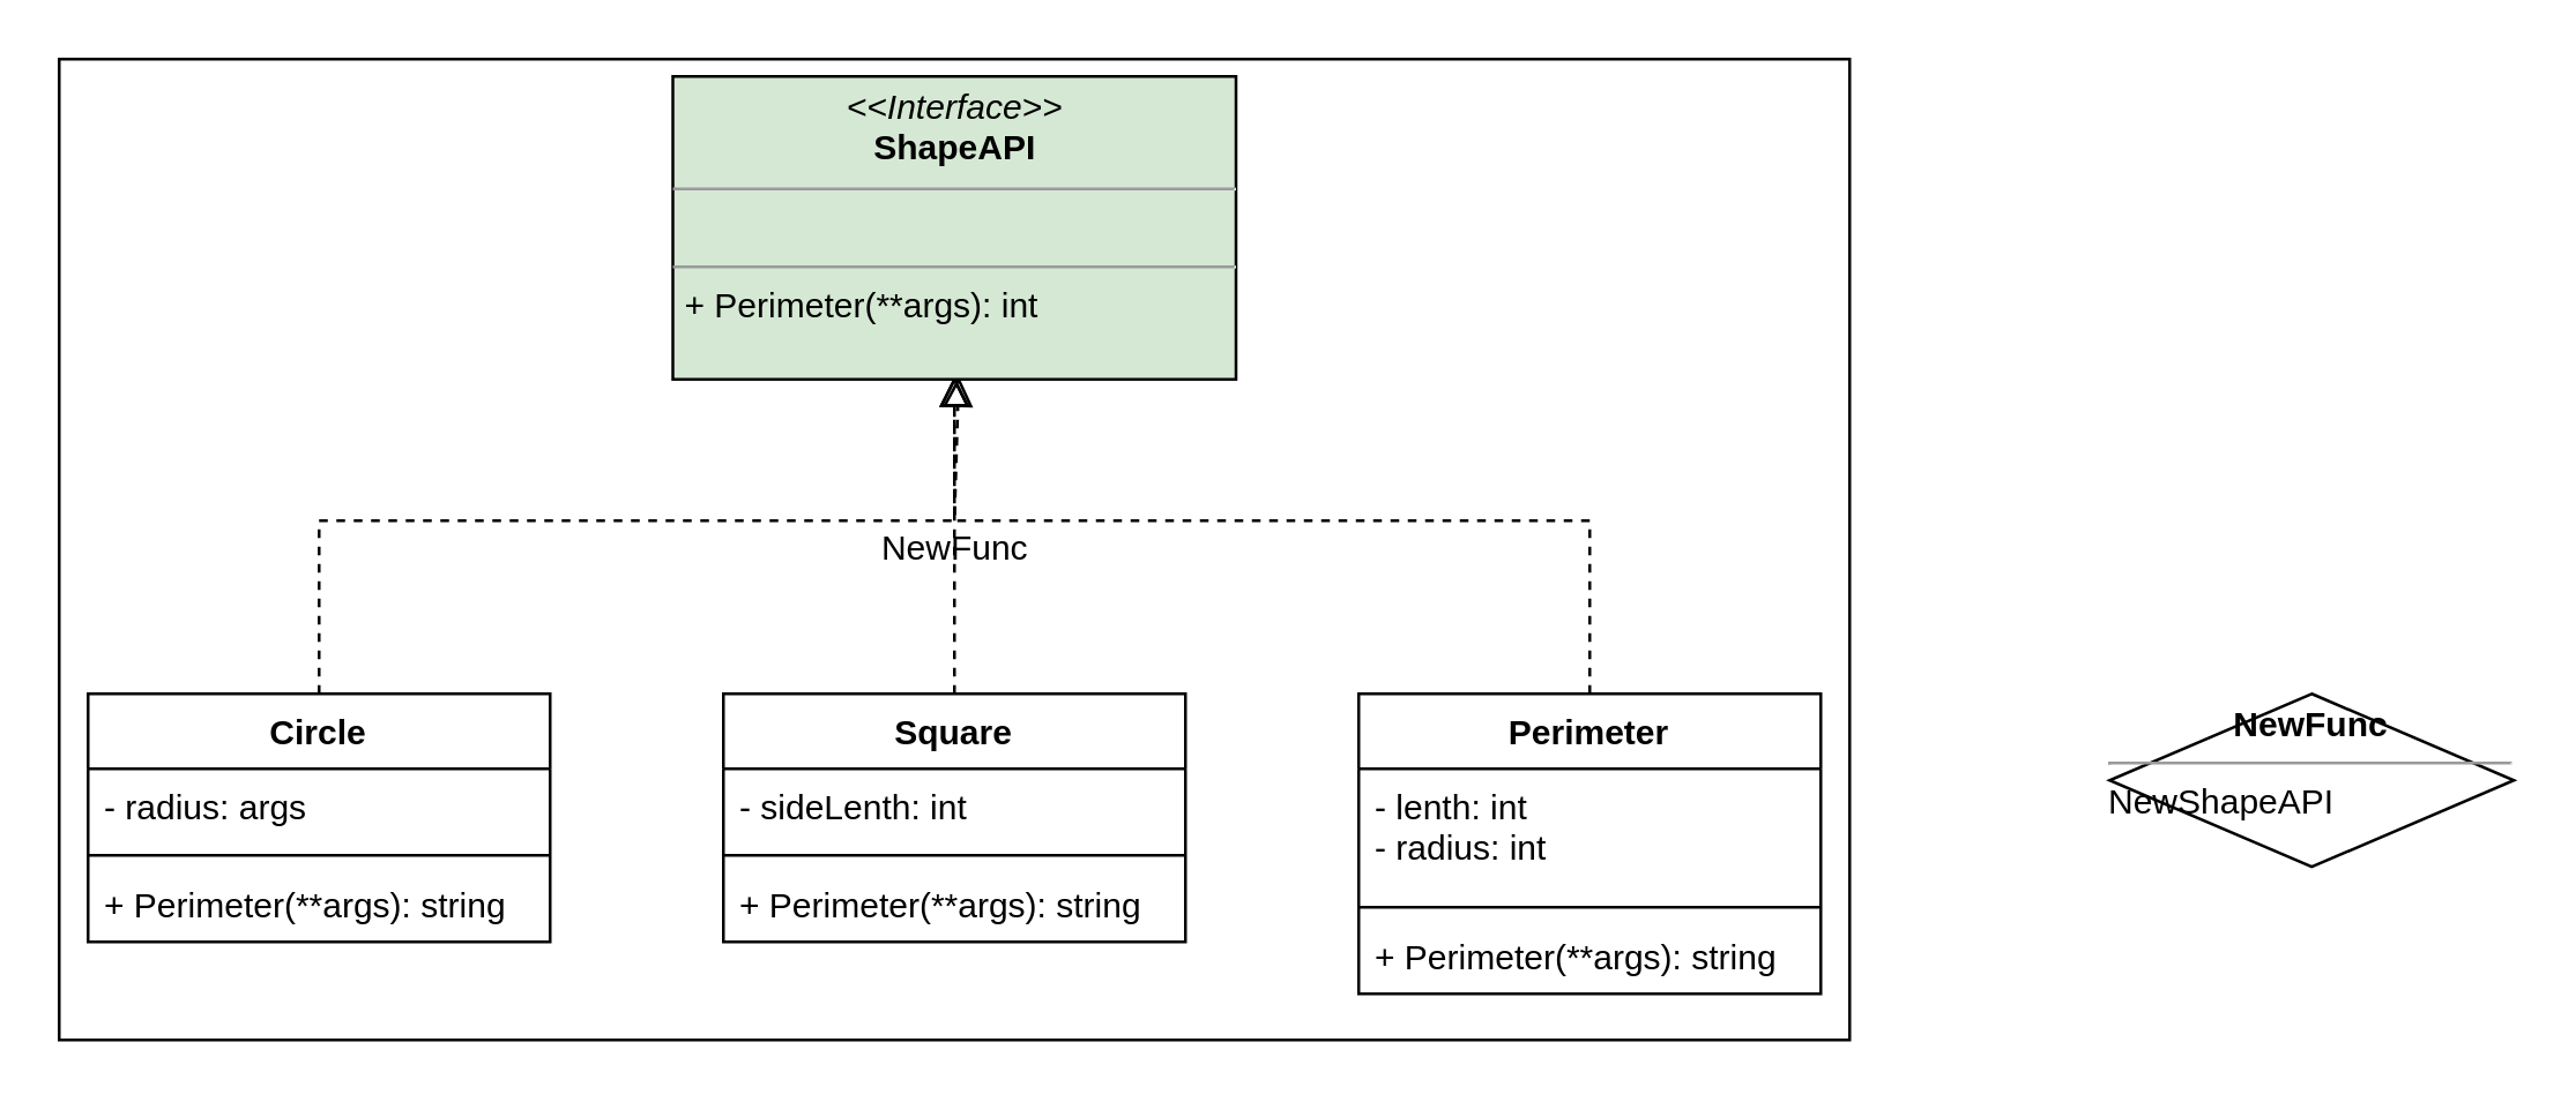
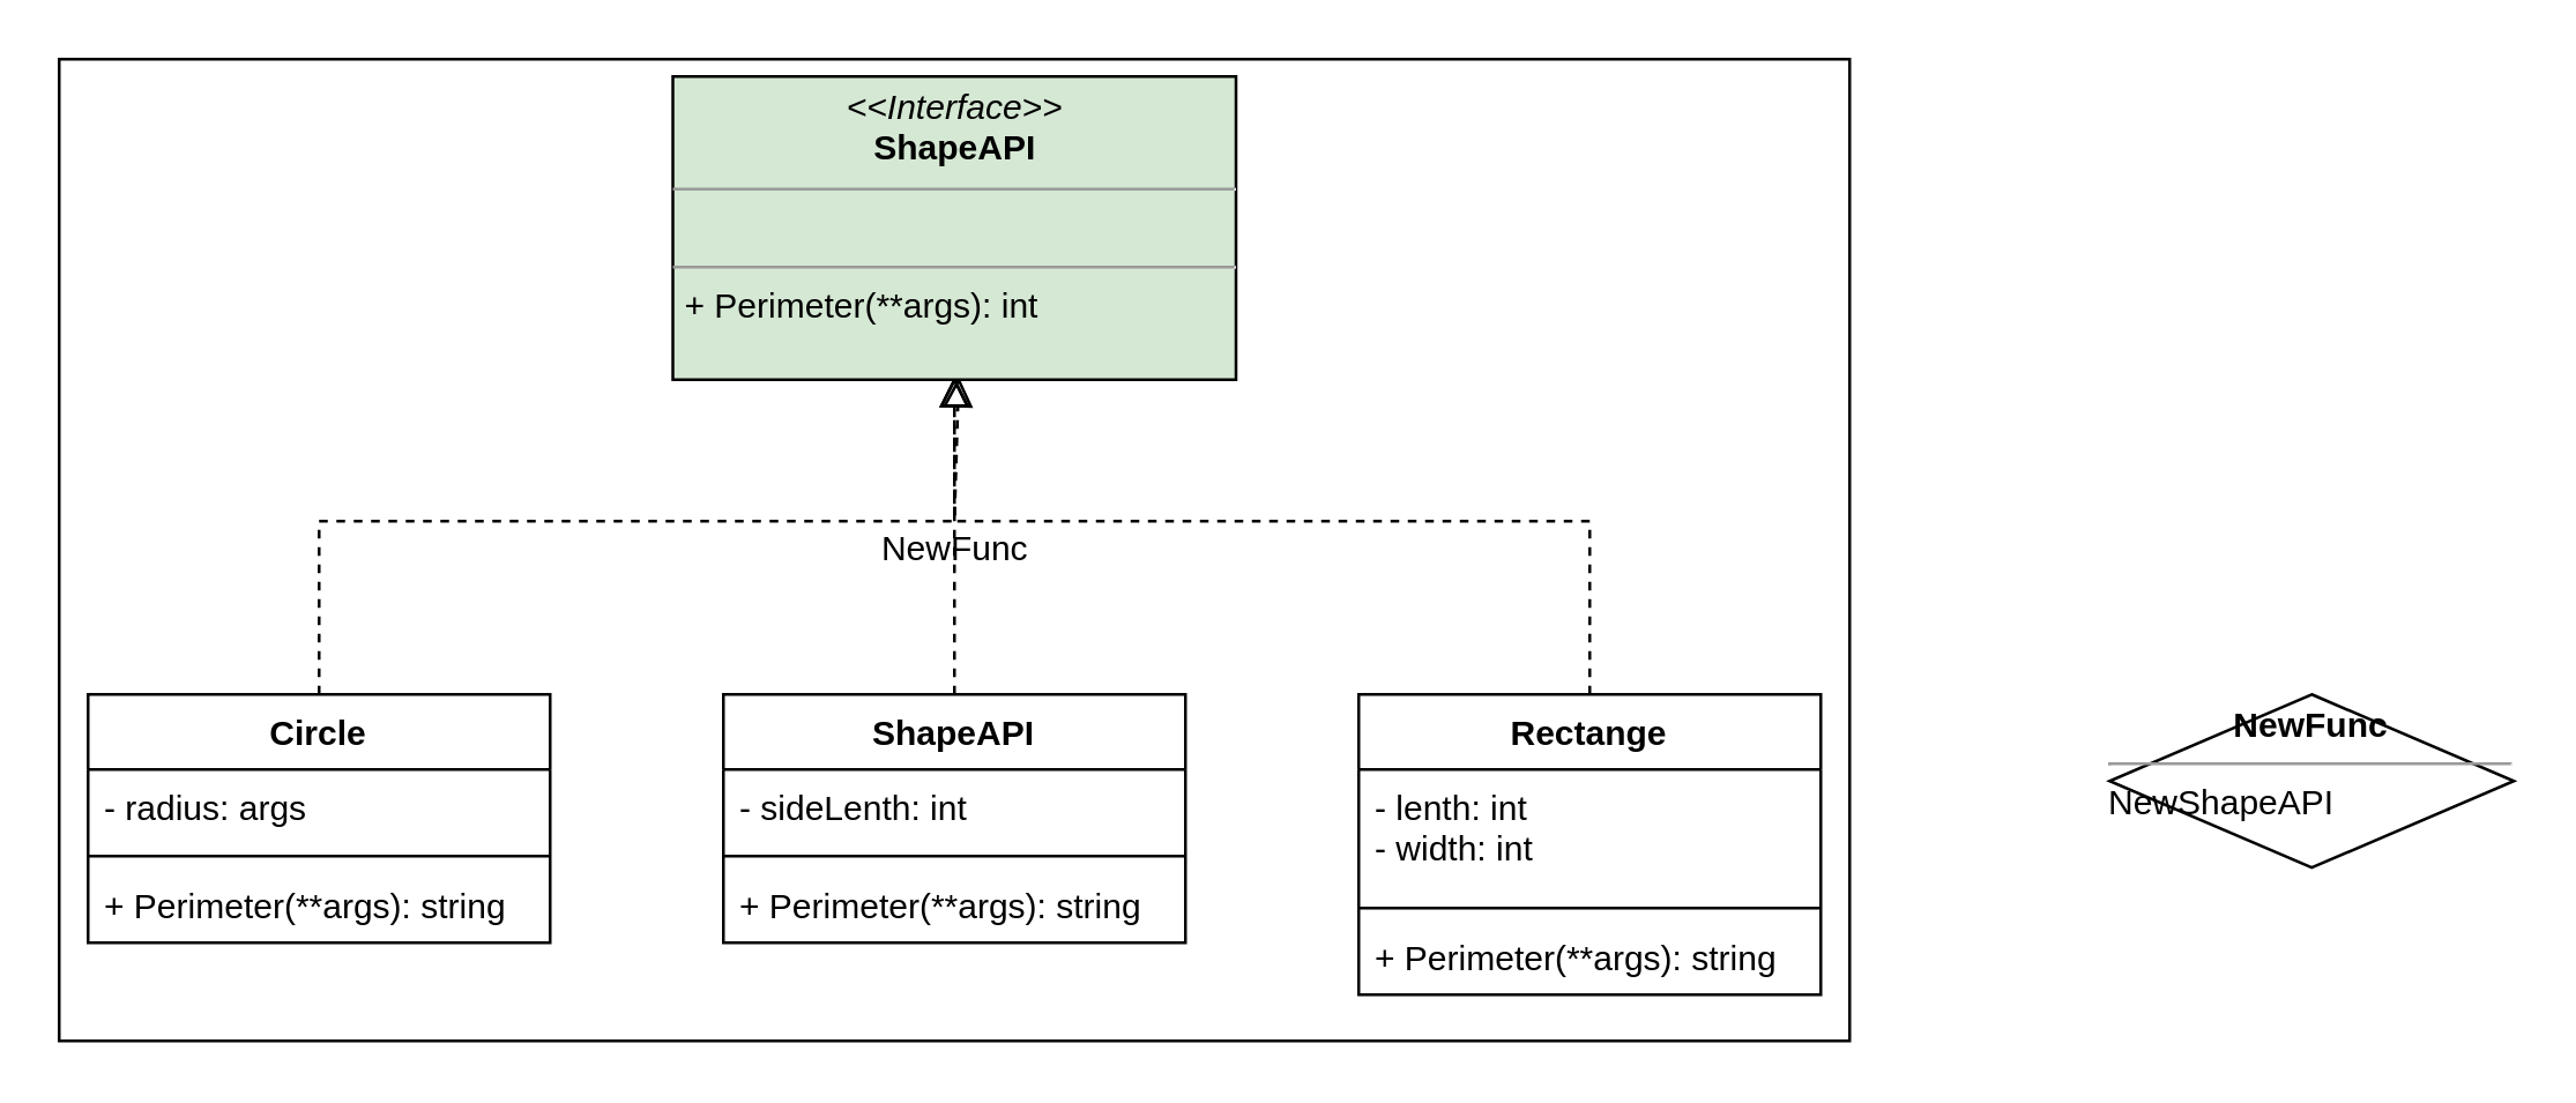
- <mxCell id="7" value="Square" style="swimlane;fontStyle=1;align=center;verticalAlign=top;childLayout=stackLayout;horizontal=1;startSize=26;horizontalStack=0;resizeParent=1;resizeParentMax=0;resizeLast=0;collapsible=1;marginBottom=0;" vertex="1" parent="1"><mxGeometry x="250" y="240" width="160" height="86" as="geometry" /></mxCell>
+ <mxCell id="7" value="ShapeAPI" style="swimlane;fontStyle=1;align=center;verticalAlign=top;childLayout=stackLayout;horizontal=1;startSize=26;horizontalStack=0;resizeParent=1;resizeParentMax=0;resizeLast=0;collapsible=1;marginBottom=0;" vertex="1" parent="1"><mxGeometry x="250" y="240" width="160" height="86" as="geometry" /></mxCell>
- <mxCell id="11" value="Perimeter" style="swimlane;fontStyle=1;align=center;verticalAlign=top;childLayout=stackLayout;horizontal=1;startSize=26;horizontalStack=0;resizeParent=1;resizeParentMax=0;resizeLast=0;collapsible=1;marginBottom=0;" vertex="1" parent="1"><mxGeometry x="470" y="240" width="160" height="104" as="geometry" /></mxCell>
+ <mxCell id="11" value="Rectange" style="swimlane;fontStyle=1;align=center;verticalAlign=top;childLayout=stackLayout;horizontal=1;startSize=26;horizontalStack=0;resizeParent=1;resizeParentMax=0;resizeLast=0;collapsible=1;marginBottom=0;" vertex="1" parent="1"><mxGeometry x="470" y="240" width="160" height="104" as="geometry" /></mxCell>
- <mxCell id="12" value="- lenth: int&#10;- radius: int" style="text;strokeColor=none;fillColor=none;align=left;verticalAlign=top;spacingLeft=4;spacingRight=4;overflow=hidden;rotatable=0;points=[[0,0.5],[1,0.5]];portConstraint=eastwest;" vertex="1" parent="11"><mxGeometry y="26" width="160" height="44" as="geometry" /></mxCell>
+ <mxCell id="12" value="- lenth: int&#10;- width: int" style="text;strokeColor=none;fillColor=none;align=left;verticalAlign=top;spacingLeft=4;spacingRight=4;overflow=hidden;rotatable=0;points=[[0,0.5],[1,0.5]];portConstraint=eastwest;" vertex="1" parent="11"><mxGeometry y="26" width="160" height="44" as="geometry" /></mxCell>
